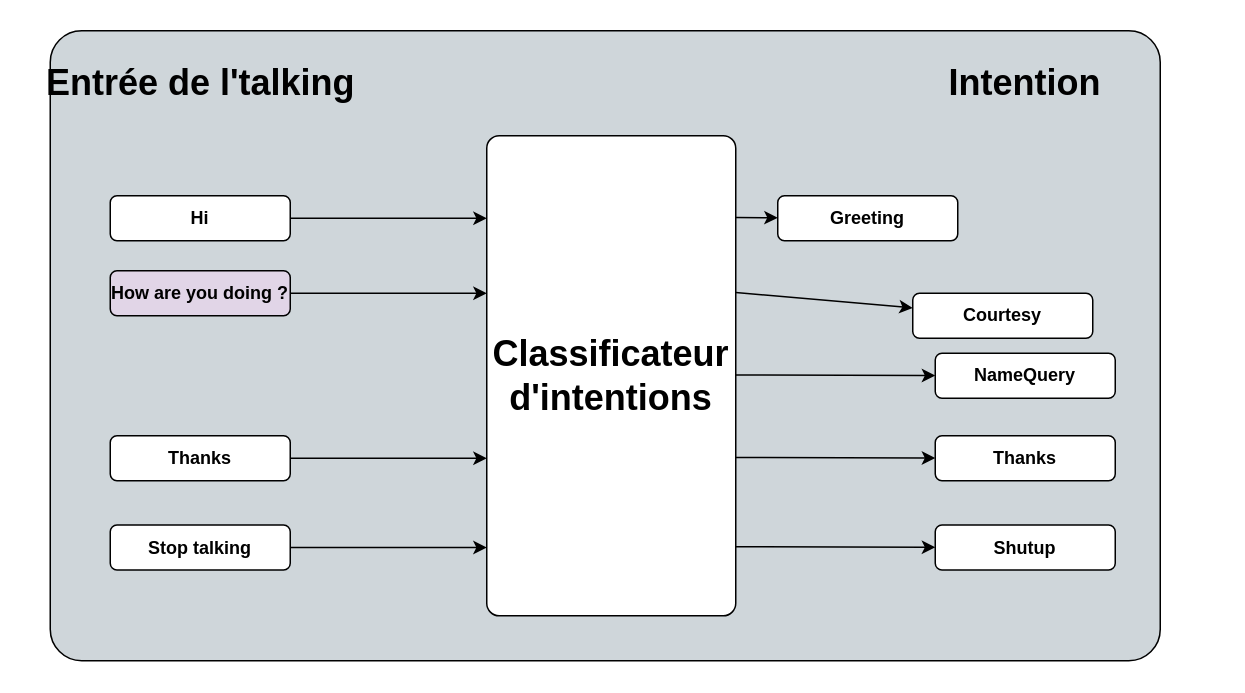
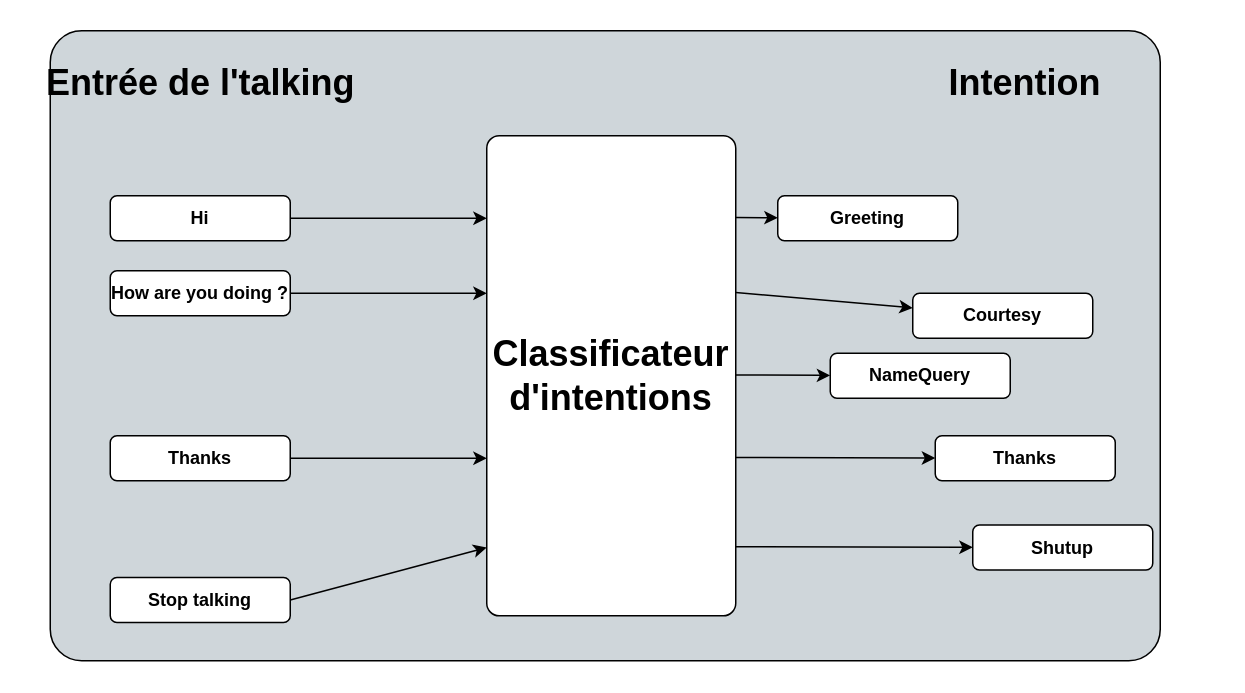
- <mxCell id="4" value="&lt;b&gt;How are you doing ?&lt;/b&gt;" style="rounded=1;whiteSpace=wrap;html=1;fillColor=#e1d5e7;" parent="1" vertex="1"><mxGeometry x="73" y="180" width="120" height="30" as="geometry" /></mxCell>
+ <mxCell id="4" value="&lt;b&gt;How are you doing ?&lt;/b&gt;" style="rounded=1;whiteSpace=wrap;html=1;" parent="1" vertex="1"><mxGeometry x="73" y="180" width="120" height="30" as="geometry" /></mxCell>
- <mxCell id="13" value="&lt;b&gt;NameQuery&lt;/b&gt;" style="rounded=1;whiteSpace=wrap;html=1;" parent="1" vertex="1"><mxGeometry x="623" y="235" width="120" height="30" as="geometry" /></mxCell>
+ <mxCell id="13" value="&lt;b&gt;NameQuery&lt;/b&gt;" style="rounded=1;whiteSpace=wrap;html=1;" parent="1" vertex="1"><mxGeometry x="553" y="235" width="120" height="30" as="geometry" /></mxCell>
- <mxCell id="8" value="&lt;b&gt;Stop talking&lt;/b&gt;" style="rounded=1;whiteSpace=wrap;html=1;" parent="1" vertex="1"><mxGeometry x="73" y="349.5" width="120" height="30" as="geometry" /></mxCell>
+ <mxCell id="8" value="&lt;b&gt;Stop talking&lt;/b&gt;" style="rounded=1;whiteSpace=wrap;html=1;" parent="1" vertex="1"><mxGeometry x="73" y="384.5" width="120" height="30" as="geometry" /></mxCell>
- <mxCell id="21" value="&lt;b&gt;Shutup&lt;/b&gt;" style="rounded=1;whiteSpace=wrap;html=1;" parent="1" vertex="1"><mxGeometry x="623" y="349.5" width="120" height="30" as="geometry" /></mxCell>
+ <mxCell id="21" value="&lt;b&gt;Shutup&lt;/b&gt;" style="rounded=1;whiteSpace=wrap;html=1;" parent="1" vertex="1"><mxGeometry x="648" y="349.5" width="120" height="30" as="geometry" /></mxCell>
